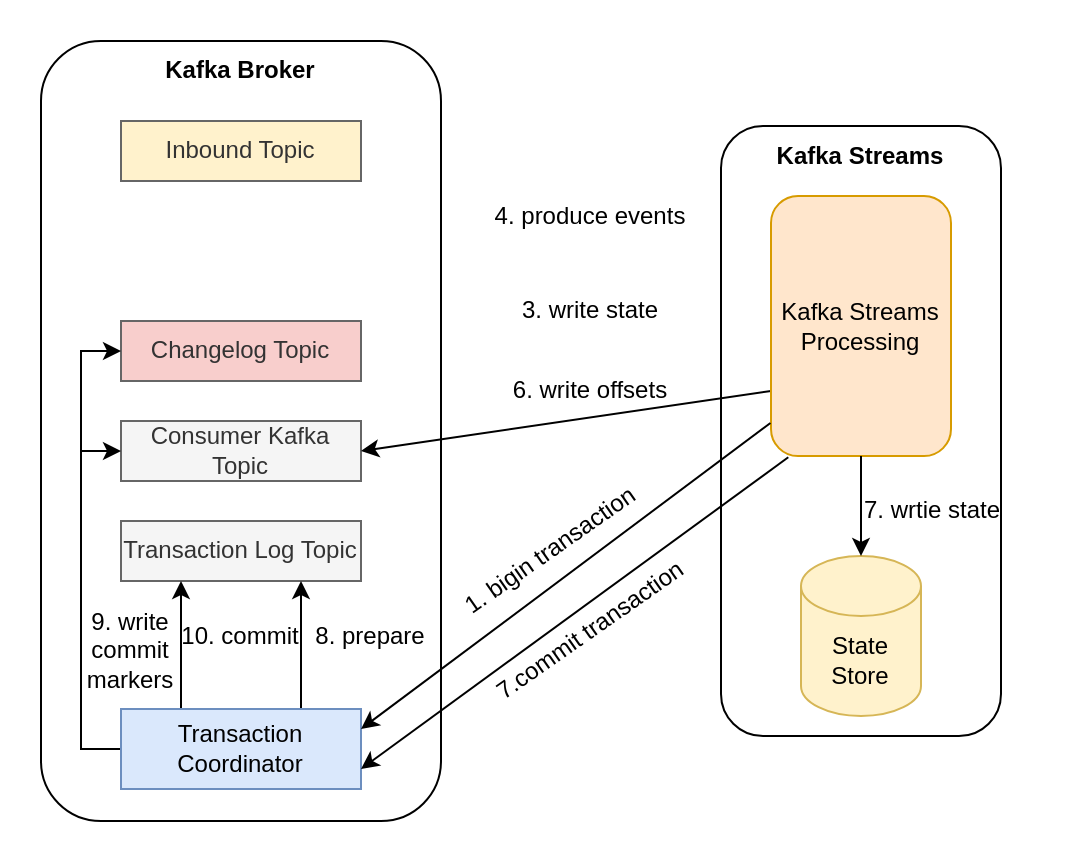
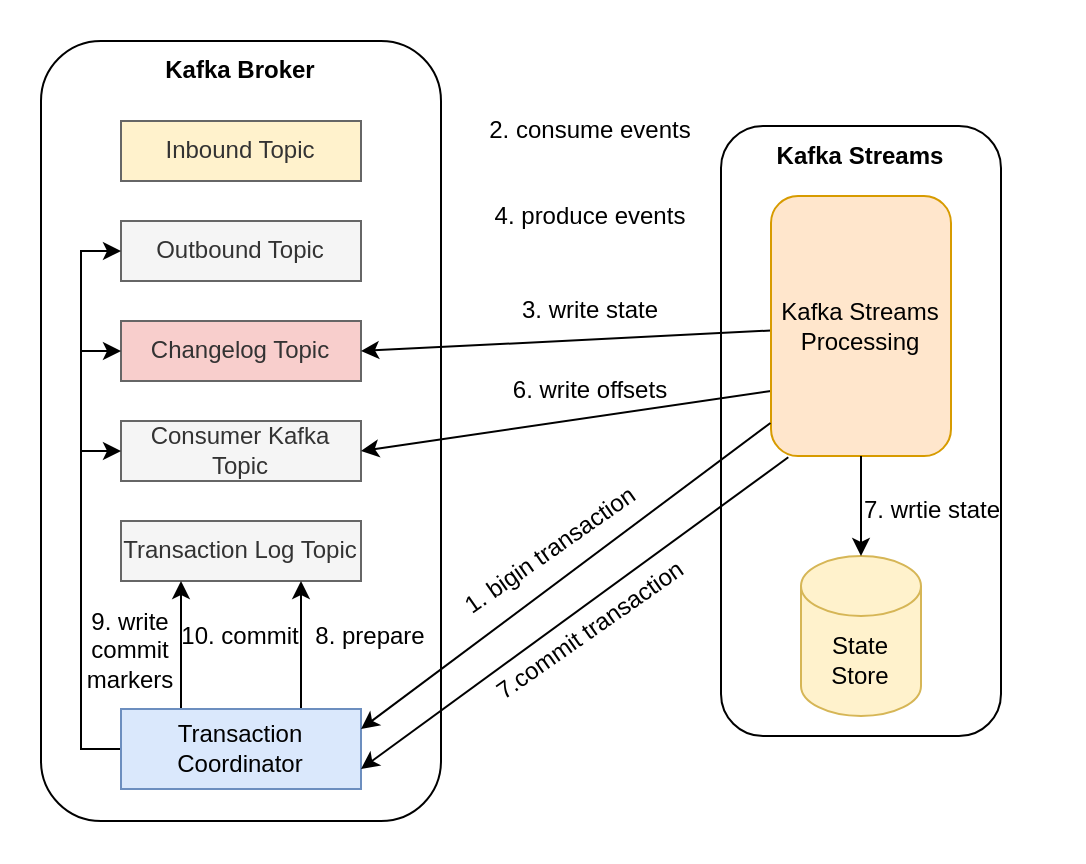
+ <mxCell id="26" value="2. consume events" style="text;html=1;align=center;verticalAlign=middle;whiteSpace=wrap;rounded=0;" vertex="1" parent="1"><mxGeometry x="240" y="50" width="110" height="30" as="geometry" /></mxCell>
+ <mxCell id="5" value="Outbound Topic" style="rounded=0;whiteSpace=wrap;html=1;fillColor=#f5f5f5;fontColor=#333333;strokeColor=#666666;" vertex="1" parent="1"><mxGeometry x="60" y="110" width="120" height="30" as="geometry" /></mxCell>
+ <mxCell id="13" style="edgeStyle=orthogonalEdgeStyle;rounded=0;orthogonalLoop=1;jettySize=auto;html=1;exitX=0;exitY=0.5;exitDx=0;exitDy=0;entryX=0;entryY=0.5;entryDx=0;entryDy=0;" edge="1" parent="1" source="14" target="5"><mxGeometry relative="1" as="geometry" /></mxCell>
+ <mxCell id="17" style="rounded=0;orthogonalLoop=1;jettySize=auto;html=1;entryX=1;entryY=0.5;entryDx=0;entryDy=0;" edge="1" parent="1" source="19" target="6"><mxGeometry relative="1" as="geometry" /></mxCell>
